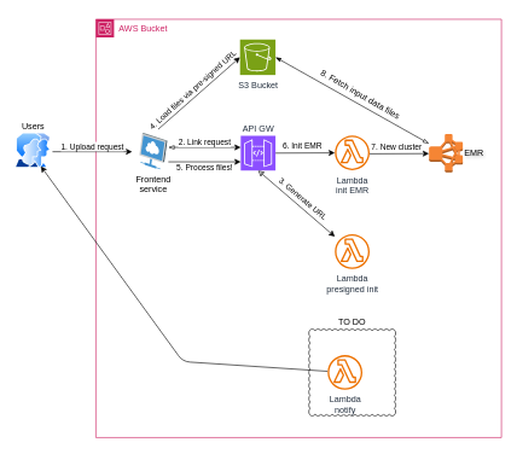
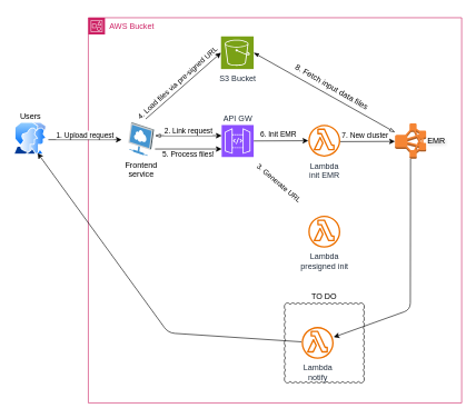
- <mxCell id="23" value="" style="endArrow=classic;html=1;spacingTop=0;textDirection=vertical-lr;spacingLeft=15;spacingBottom=-51;startArrow=classic;startFill=0;exitX=0.5;exitY=1;exitDx=0;exitDy=0;exitPerimeter=0;" edge="1" parent="1" source="16" target="22"><mxGeometry width="50" height="50" relative="1" as="geometry"><mxPoint x="352" y="273" as="sourcePoint" /><mxPoint x="452" y="273" as="targetPoint" /></mxGeometry></mxCell>
+ <mxCell id="19" style="edgeStyle=none;html=1;" edge="1" parent="1" source="20" target="24"><mxGeometry relative="1" as="geometry"><Array as="points"><mxPoint x="615" y="458" /></Array></mxGeometry></mxCell>
